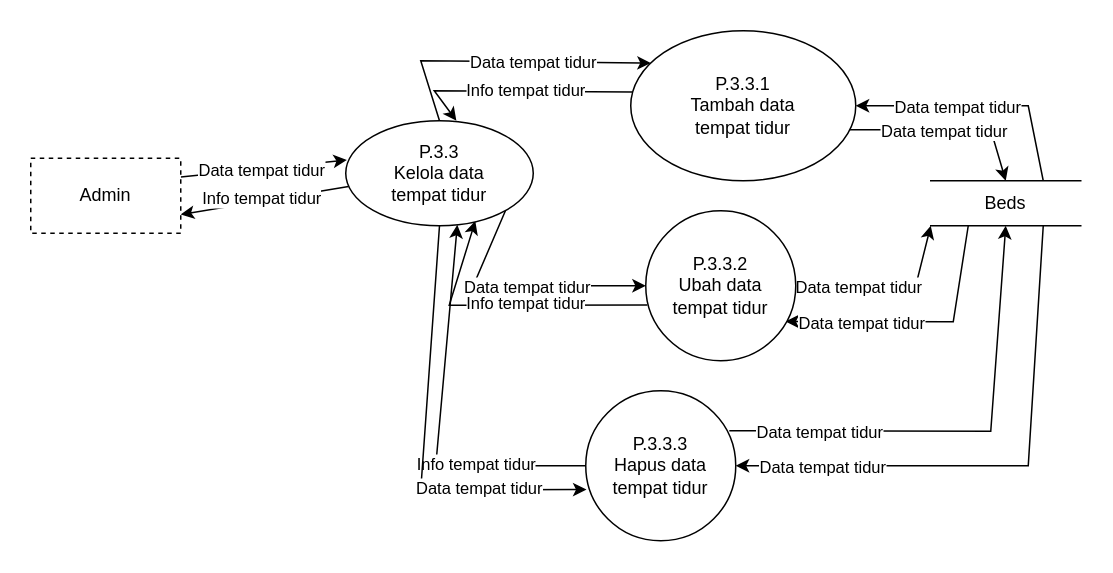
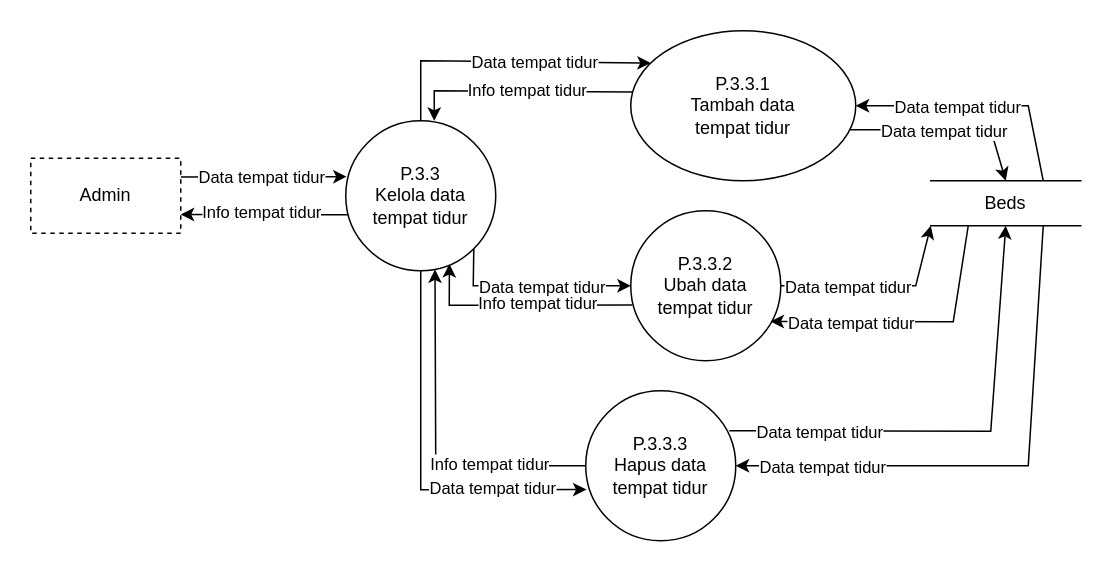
- <mxCell id="30" value="P.3.3&lt;div&gt;Kelola data&lt;/div&gt;&lt;div&gt;tempat tidur&lt;/div&gt;" style="shape=ellipse;html=1;dashed=0;whiteSpace=wrap;aspect=fixed;perimeter=ellipsePerimeter;" parent="1" vertex="1"><mxGeometry x="230" y="80" width="125" height="70" as="geometry" /></mxCell>
+ <mxCell id="30" value="P.3.3&lt;div&gt;Kelola data&lt;/div&gt;&lt;div&gt;tempat tidur&lt;/div&gt;" style="shape=ellipse;html=1;dashed=0;whiteSpace=wrap;aspect=fixed;perimeter=ellipsePerimeter;" parent="1" vertex="1"><mxGeometry x="230" y="80" width="100" height="100" as="geometry" /></mxCell>
- <mxCell id="32" value="P.3.3.2&lt;div&gt;Ubah data&lt;/div&gt;&lt;div&gt;tempat tidur&lt;/div&gt;" style="shape=ellipse;html=1;dashed=0;whiteSpace=wrap;aspect=fixed;perimeter=ellipsePerimeter;" parent="1" vertex="1"><mxGeometry x="430" y="140" width="100" height="100" as="geometry" /></mxCell>
+ <mxCell id="32" value="P.3.3.2&lt;div&gt;Ubah data&lt;/div&gt;&lt;div&gt;tempat tidur&lt;/div&gt;" style="shape=ellipse;html=1;dashed=0;whiteSpace=wrap;aspect=fixed;perimeter=ellipsePerimeter;" parent="1" vertex="1"><mxGeometry x="420" y="140" width="100" height="100" as="geometry" /></mxCell>
